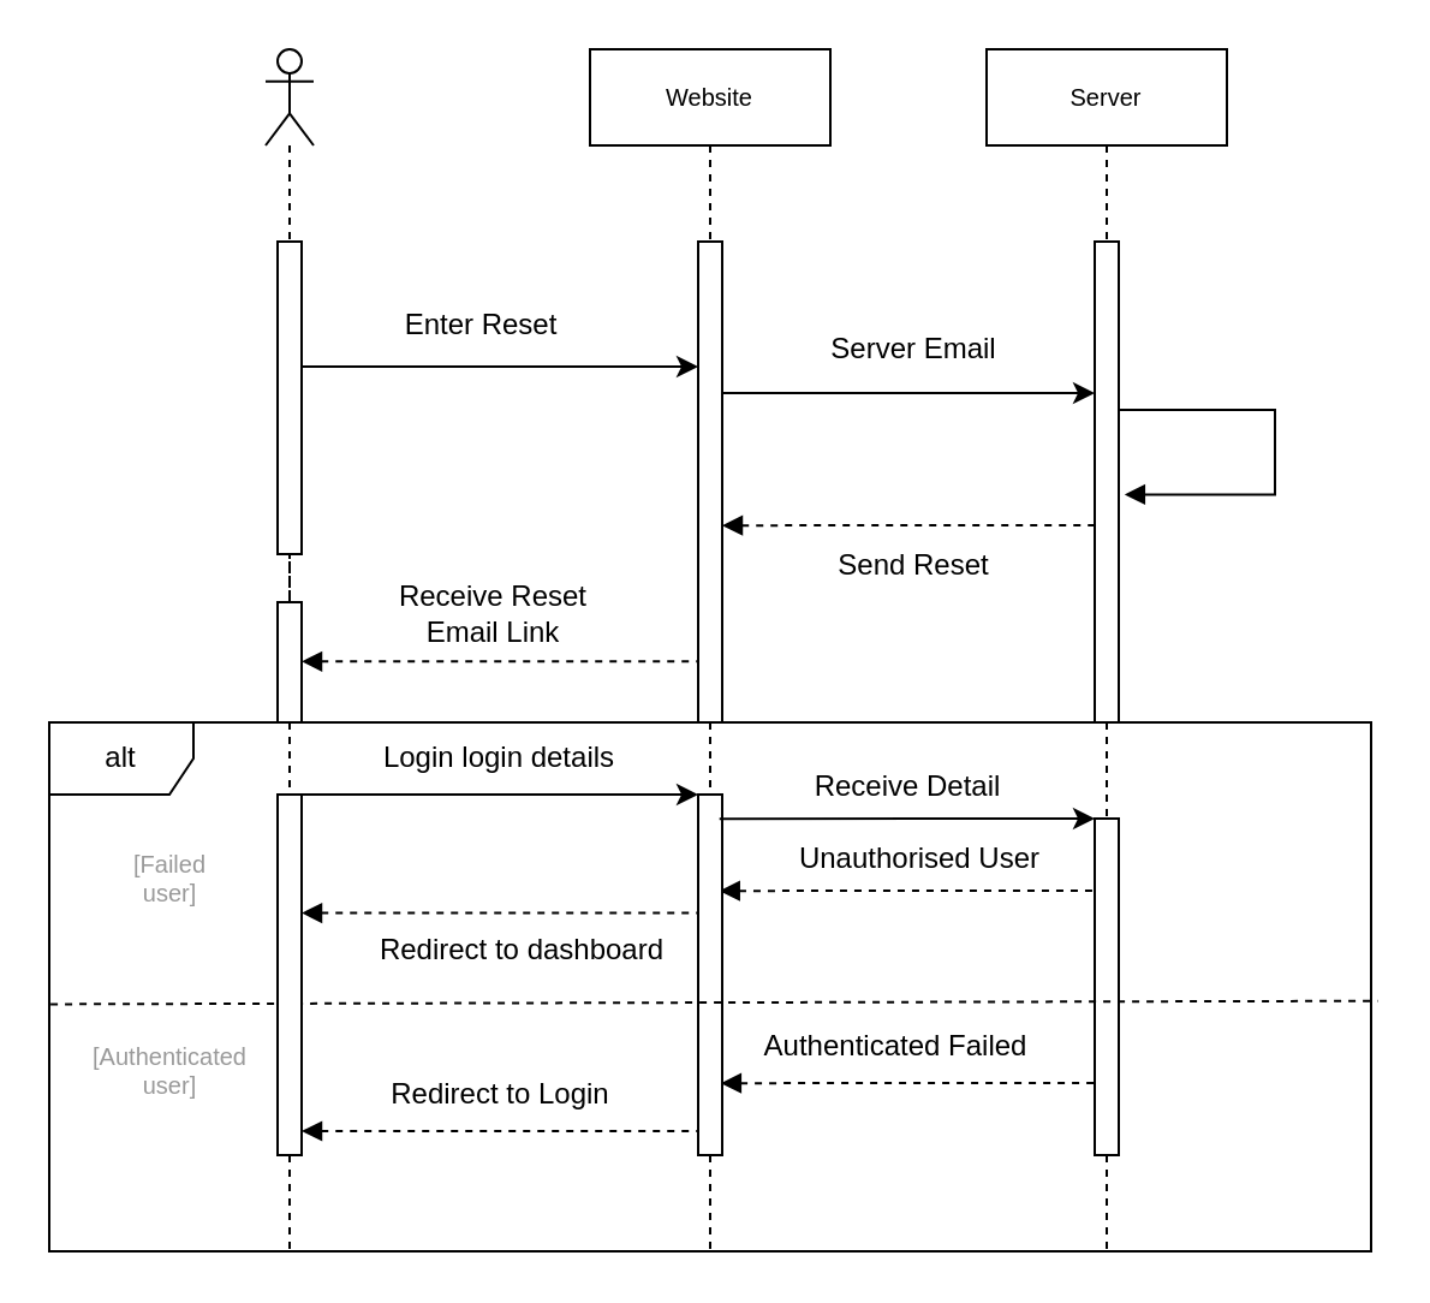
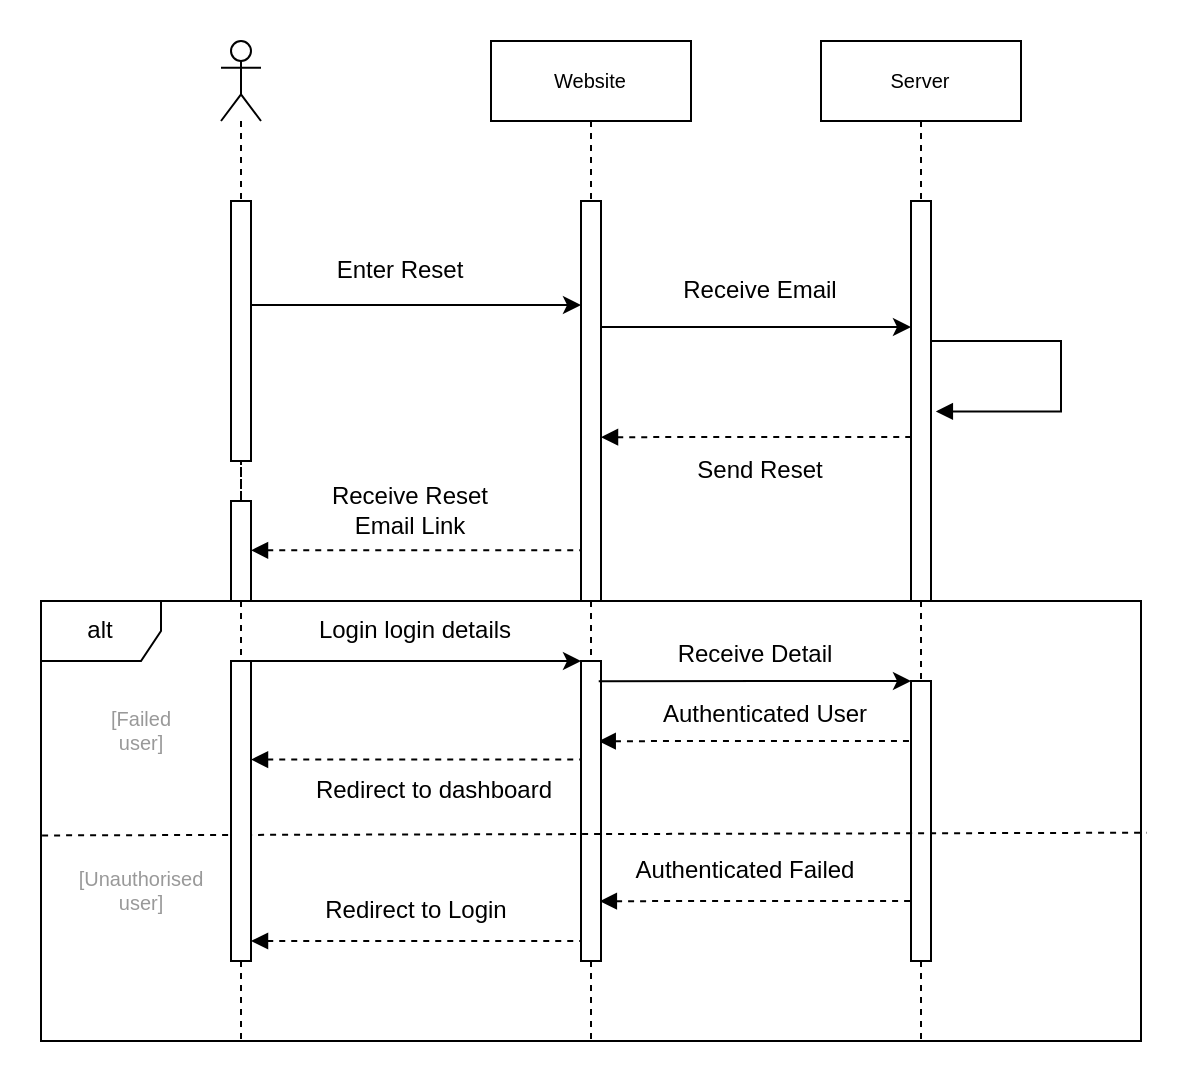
- <mxCell id="20" value="Server Email" style="text;html=1;strokeColor=none;fillColor=none;align=center;verticalAlign=middle;whiteSpace=wrap;rounded=0;" parent="1" vertex="1"><mxGeometry x="340" y="130" width="80" height="30" as="geometry" /></mxCell>
+ <mxCell id="20" value="Receive Email" style="text;html=1;strokeColor=none;fillColor=none;align=center;verticalAlign=middle;whiteSpace=wrap;rounded=0;" parent="1" vertex="1"><mxGeometry x="340" y="130" width="80" height="30" as="geometry" /></mxCell>
- <mxCell id="31" value="Unauthorised User" style="text;html=1;strokeColor=none;fillColor=none;align=center;verticalAlign=middle;whiteSpace=wrap;rounded=0;" parent="1" vertex="1"><mxGeometry x="325" y="342" width="115" height="30" as="geometry" /></mxCell>
+ <mxCell id="31" value="Authenticated User" style="text;html=1;strokeColor=none;fillColor=none;align=center;verticalAlign=middle;whiteSpace=wrap;rounded=0;" parent="1" vertex="1"><mxGeometry x="325" y="342" width="115" height="30" as="geometry" /></mxCell>
- <mxCell id="12" value="[Authenticated&lt;br&gt;user]" style="text;html=1;align=center;verticalAlign=middle;resizable=0;points=[];autosize=1;fontColor=#999999;fontSize=10;" parent="1" vertex="1"><mxGeometry x="30" y="430" width="80" height="30" as="geometry" /></mxCell>
+ <mxCell id="12" value="[Unauthorised&lt;br&gt;user]" style="text;html=1;align=center;verticalAlign=middle;resizable=0;points=[];autosize=1;fontColor=#999999;fontSize=10;" parent="1" vertex="1"><mxGeometry x="30" y="430" width="80" height="30" as="geometry" /></mxCell>
